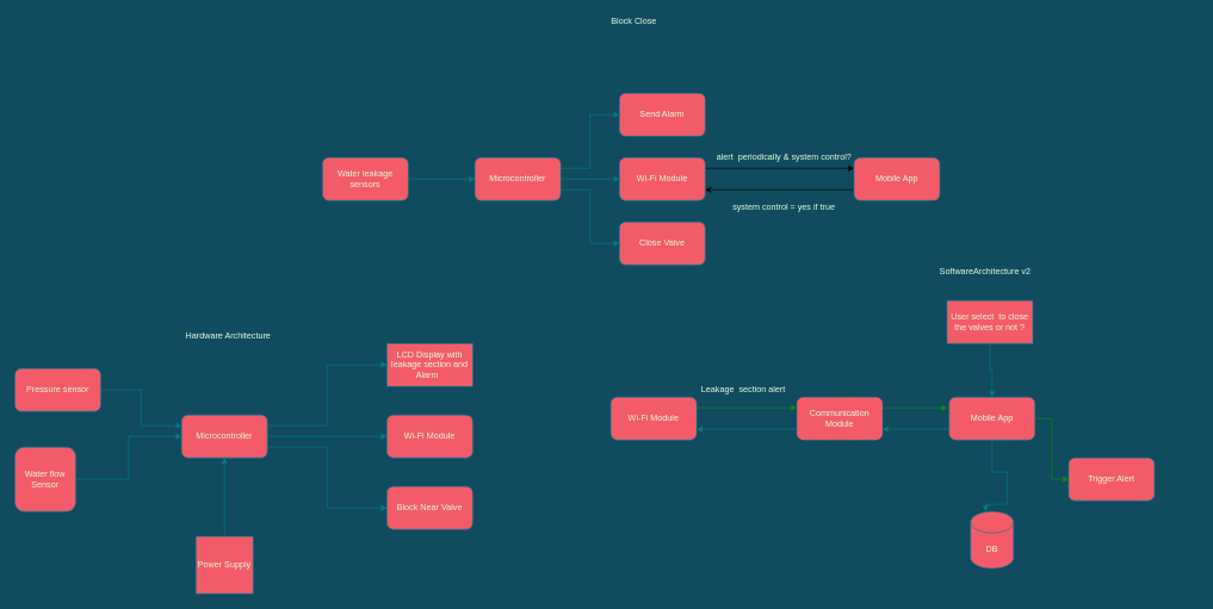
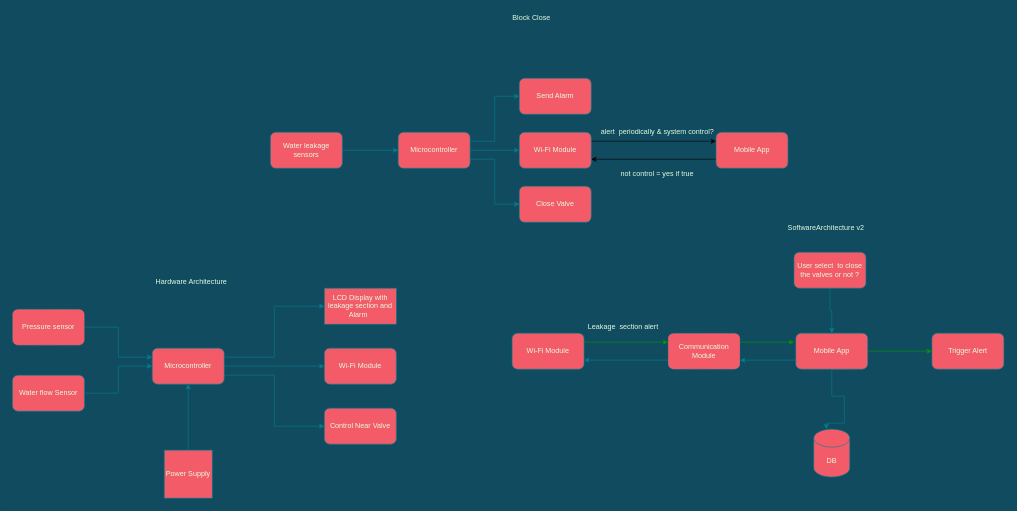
- <mxCell id="41" value="&amp;nbsp;system control = yes if true" style="text;html=1;align=center;verticalAlign=middle;resizable=0;points=[];autosize=1;fontColor=#E4FDE1;" parent="1" vertex="1"><mxGeometry x="1013" y="280" width="160" height="20" as="geometry" /></mxCell>
+ <mxCell id="41" value="&amp;nbsp;not control = yes if true" style="text;html=1;align=center;verticalAlign=middle;resizable=0;points=[];autosize=1;fontColor=#E4FDE1;" parent="1" vertex="1"><mxGeometry x="1013" y="280" width="160" height="20" as="geometry" /></mxCell>
- <mxCell id="45" value="User select&amp;nbsp; to close the valves or not ?" style="whiteSpace=wrap;html=1;fillColor=#F45B69;strokeColor=#028090;fontColor=#E4FDE1;rounded=0;" parent="1" vertex="1"><mxGeometry x="1323" y="420" width="120" height="60" as="geometry" /></mxCell>
+ <mxCell id="45" value="User select&amp;nbsp; to close the valves or not ?" style="rounded=1;whiteSpace=wrap;html=1;fillColor=#F45B69;strokeColor=#028090;fontColor=#E4FDE1;" parent="1" vertex="1"><mxGeometry x="1323" y="420" width="120" height="60" as="geometry" /></mxCell>
- <mxCell id="20" value="Pressure sensor" style="rounded=1;whiteSpace=wrap;html=1;fillColor=#F45B69;strokeColor=#028090;fontColor=#E4FDE1;" parent="1" vertex="1"><mxGeometry x="20" y="515" width="120" height="60" as="geometry" /></mxCell>
+ <mxCell id="20" value="Pressure sensor" style="rounded=1;whiteSpace=wrap;html=1;fillColor=#F45B69;strokeColor=#028090;fontColor=#E4FDE1;dashed=1;" parent="1" vertex="1"><mxGeometry x="20" y="515" width="120" height="60" as="geometry" /></mxCell>
- <mxCell id="22" value="Water flow Sensor" style="rounded=1;whiteSpace=wrap;html=1;fillColor=#F45B69;strokeColor=#028090;fontColor=#E4FDE1;" parent="1" vertex="1"><mxGeometry x="20" y="625" width="85" height="90" as="geometry" /></mxCell>
+ <mxCell id="22" value="Water flow Sensor" style="rounded=1;whiteSpace=wrap;html=1;fillColor=#F45B69;strokeColor=#028090;fontColor=#E4FDE1;" parent="1" vertex="1"><mxGeometry x="20" y="625" width="120" height="60" as="geometry" /></mxCell>
- <mxCell id="38" value="Trigger Alert" style="rounded=1;whiteSpace=wrap;html=1;fillColor=#F45B69;strokeColor=#028090;fontColor=#E4FDE1;" parent="1" vertex="1"><mxGeometry x="1493" y="640" width="120" height="60" as="geometry" /></mxCell>
+ <mxCell id="38" value="Trigger Alert" style="rounded=1;whiteSpace=wrap;html=1;fillColor=#F45B69;strokeColor=#028090;fontColor=#E4FDE1;" parent="1" vertex="1"><mxGeometry x="1553" y="555" width="120" height="60" as="geometry" /></mxCell>
- <mxCell id="23" value="Block Near Valve" style="rounded=1;whiteSpace=wrap;html=1;fillColor=#F45B69;strokeColor=#028090;fontColor=#E4FDE1;" parent="1" vertex="1"><mxGeometry x="540" y="680" width="120" height="60" as="geometry" /></mxCell>
+ <mxCell id="23" value="Control Near Valve" style="rounded=1;whiteSpace=wrap;html=1;fillColor=#F45B69;strokeColor=#028090;fontColor=#E4FDE1;" parent="1" vertex="1"><mxGeometry x="540" y="680" width="120" height="60" as="geometry" /></mxCell>
